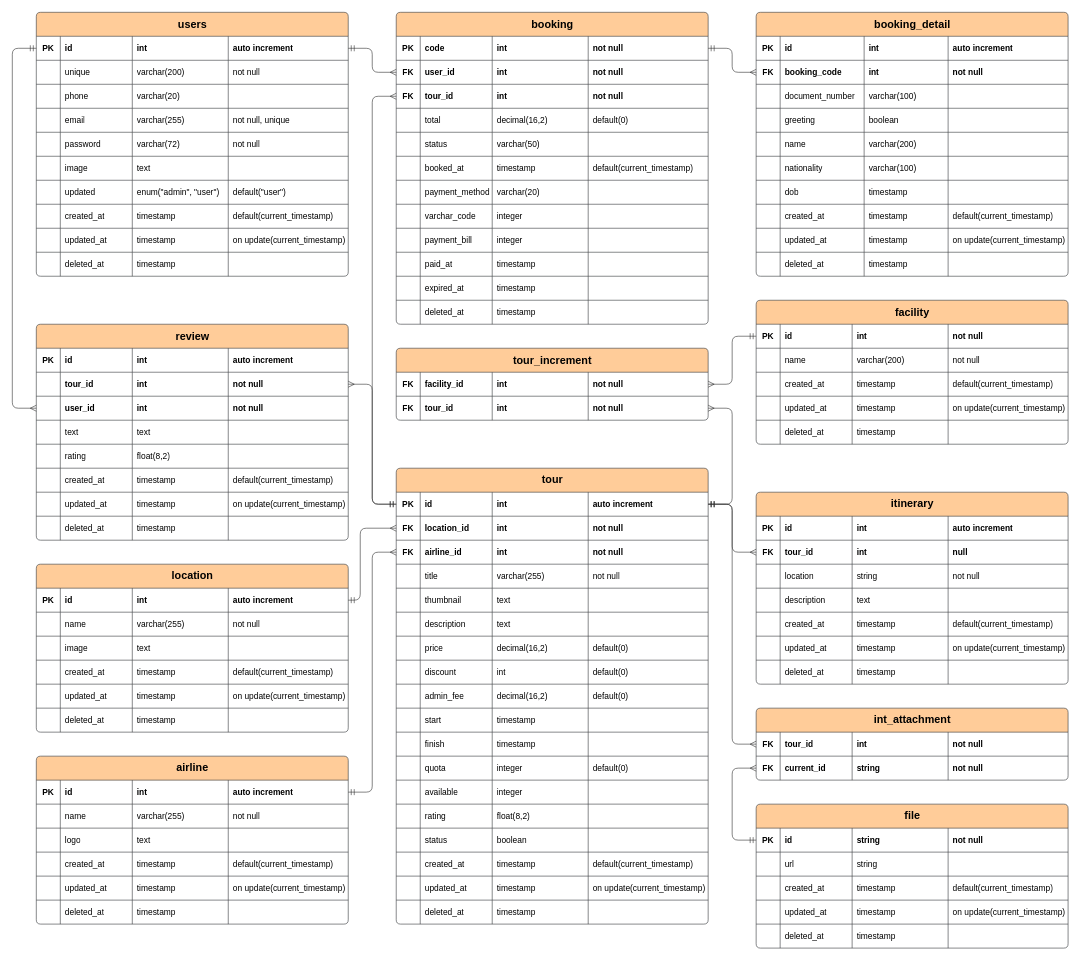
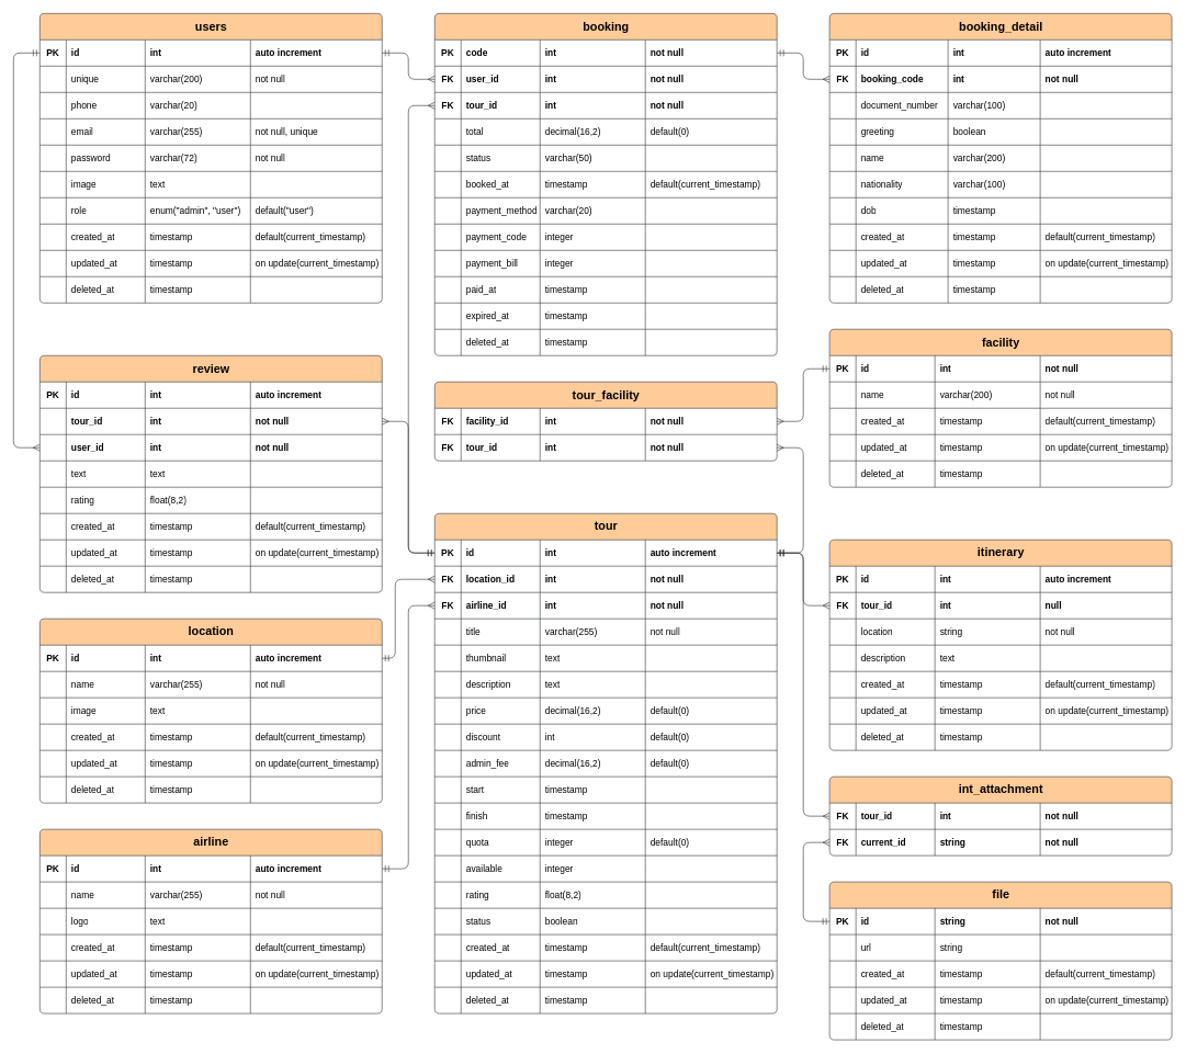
- <mxCell id="35" value="updated" style="shape=partialRectangle;connectable=0;fillColor=none;top=0;left=0;bottom=0;right=0;align=left;spacingLeft=6;overflow=hidden;whiteSpace=wrap;html=1;fontSize=14;" parent="33" vertex="1"><mxGeometry x="40" width="120" height="40" as="geometry"><mxRectangle width="120" height="40" as="alternateBounds" /></mxGeometry></mxCell>
+ <mxCell id="35" value="role" style="shape=partialRectangle;connectable=0;fillColor=none;top=0;left=0;bottom=0;right=0;align=left;spacingLeft=6;overflow=hidden;whiteSpace=wrap;html=1;fontSize=14;" parent="33" vertex="1"><mxGeometry x="40" width="120" height="40" as="geometry"><mxRectangle width="120" height="40" as="alternateBounds" /></mxGeometry></mxCell>
- <mxCell id="286" value="varchar_code" style="shape=partialRectangle;connectable=0;fillColor=none;top=0;left=0;bottom=0;right=0;align=left;spacingLeft=6;overflow=hidden;whiteSpace=wrap;html=1;fontSize=14;" parent="284" vertex="1"><mxGeometry x="40" width="120" height="40" as="geometry"><mxRectangle width="120" height="40" as="alternateBounds" /></mxGeometry></mxCell>
+ <mxCell id="286" value="payment_code" style="shape=partialRectangle;connectable=0;fillColor=none;top=0;left=0;bottom=0;right=0;align=left;spacingLeft=6;overflow=hidden;whiteSpace=wrap;html=1;fontSize=14;" parent="284" vertex="1"><mxGeometry x="40" width="120" height="40" as="geometry"><mxRectangle width="120" height="40" as="alternateBounds" /></mxGeometry></mxCell>
- <mxCell id="464" value="tour_increment" style="shape=table;startSize=40;container=1;collapsible=1;childLayout=tableLayout;fixedRows=1;rowLines=1;fontStyle=1;align=center;resizeLast=1;html=1;fontSize=18;rounded=1;arcSize=6;fillColor=#ffcc99;strokeColor=#36393d;" parent="1" vertex="1"><mxGeometry x="660" y="580" width="520" height="120" as="geometry" /></mxCell>
+ <mxCell id="464" value="tour_facility" style="shape=table;startSize=40;container=1;collapsible=1;childLayout=tableLayout;fixedRows=1;rowLines=1;fontStyle=1;align=center;resizeLast=1;html=1;fontSize=18;rounded=1;arcSize=6;fillColor=#ffcc99;strokeColor=#36393d;" parent="1" vertex="1"><mxGeometry x="660" y="580" width="520" height="120" as="geometry" /></mxCell>
